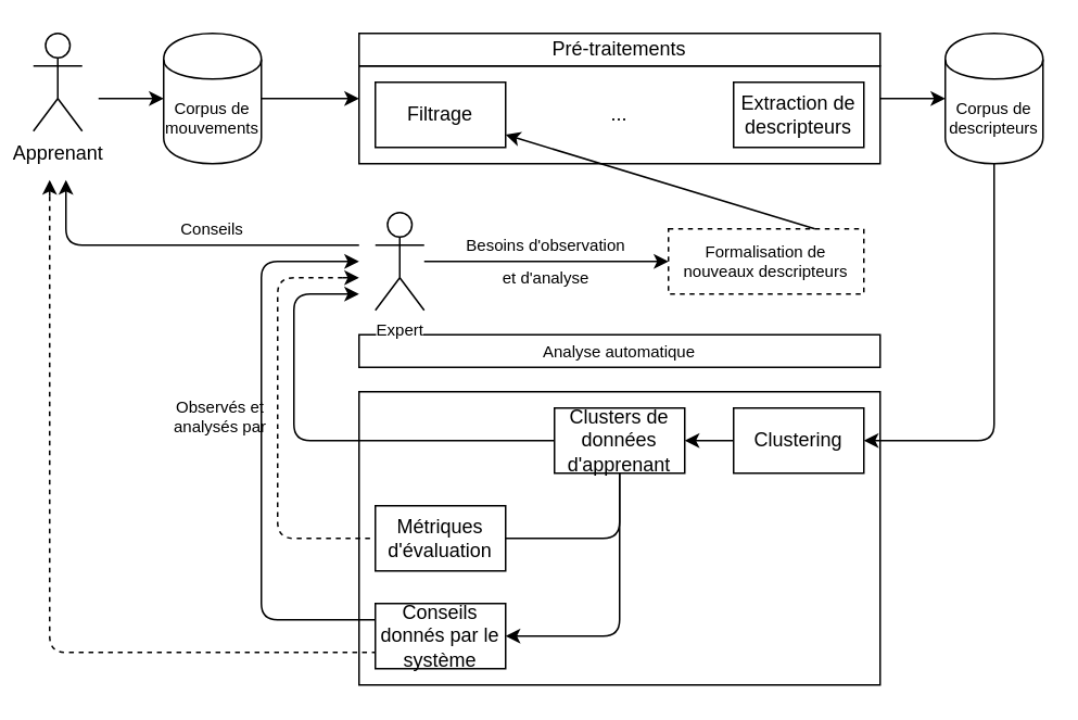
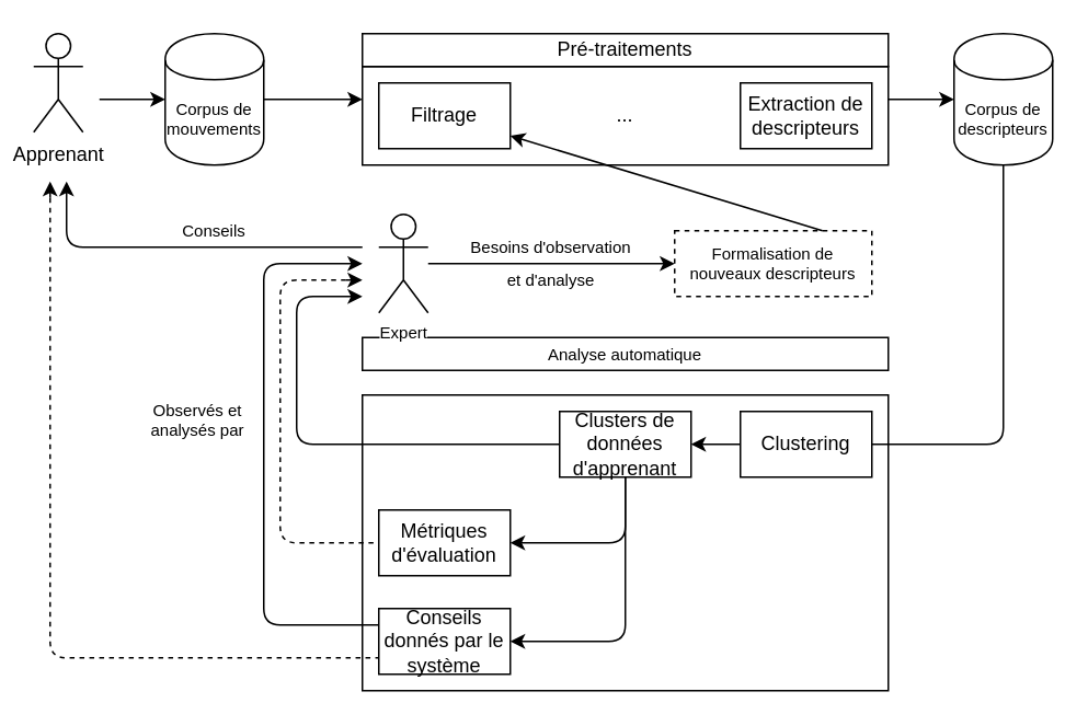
- <mxCell id="35" value="Observés et analysés par" style="text;html=1;strokeColor=none;fillColor=none;align=center;verticalAlign=middle;whiteSpace=wrap;rounded=0;fontSize=10;" vertex="1" parent="1"><mxGeometry x="105" y="240" width="60" height="30" as="geometry" /></mxCell>
+ <mxCell id="35" value="Observés et analysés par" style="text;html=1;strokeColor=none;fillColor=none;align=center;verticalAlign=middle;whiteSpace=wrap;rounded=0;fontSize=10;" vertex="1" parent="1"><mxGeometry x="90" y="240" width="60" height="30" as="geometry" /></mxCell>
- <mxCell id="20" value="" style="endArrow=classic;html=1;fontSize=10;exitX=0.5;exitY=1;exitDx=0;exitDy=0;entryX=1;entryY=0.5;entryDx=0;entryDy=0;" edge="1" parent="1" source="9" target="12"><mxGeometry width="50" height="50" relative="1" as="geometry"><mxPoint x="590" y="190" as="sourcePoint" /><mxPoint x="540" y="270" as="targetPoint" /><Array as="points"><mxPoint x="610" y="270" /></Array></mxGeometry></mxCell>
+ <mxCell id="20" value="" style="endArrow=none;html=1;fontSize=10;exitX=0.5;exitY=1;exitDx=0;exitDy=0;entryX=1;entryY=0.5;entryDx=0;entryDy=0;" edge="1" parent="1" source="9" target="12"><mxGeometry width="50" height="50" relative="1" as="geometry"><mxPoint x="590" y="190" as="sourcePoint" /><mxPoint x="540" y="270" as="targetPoint" /><Array as="points"><mxPoint x="610" y="270" /></Array></mxGeometry></mxCell>
- <mxCell id="22" value="" style="endArrow=none;html=1;fontSize=10;exitX=0.5;exitY=1;exitDx=0;exitDy=0;entryX=1;entryY=0.5;entryDx=0;entryDy=0;" edge="1" parent="1" source="13" target="14"><mxGeometry width="50" height="50" relative="1" as="geometry"><mxPoint x="330" y="350" as="sourcePoint" /><mxPoint x="380" y="300" as="targetPoint" /><Array as="points"><mxPoint x="380" y="330" /></Array></mxGeometry></mxCell>
+ <mxCell id="22" value="" style="endArrow=classic;html=1;fontSize=10;exitX=0.5;exitY=1;exitDx=0;exitDy=0;entryX=1;entryY=0.5;entryDx=0;entryDy=0;" edge="1" parent="1" source="13" target="14"><mxGeometry width="50" height="50" relative="1" as="geometry"><mxPoint x="330" y="350" as="sourcePoint" /><mxPoint x="380" y="300" as="targetPoint" /><Array as="points"><mxPoint x="380" y="330" /></Array></mxGeometry></mxCell>
